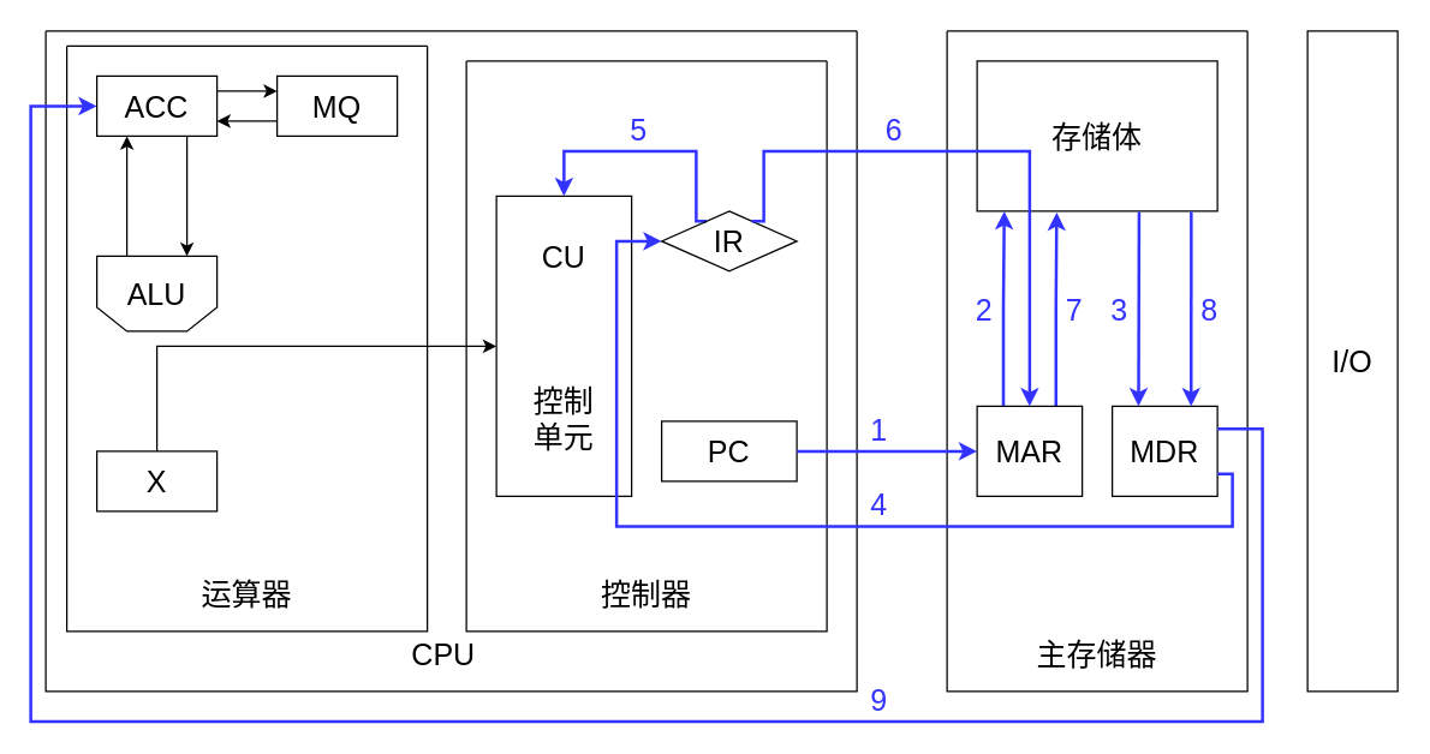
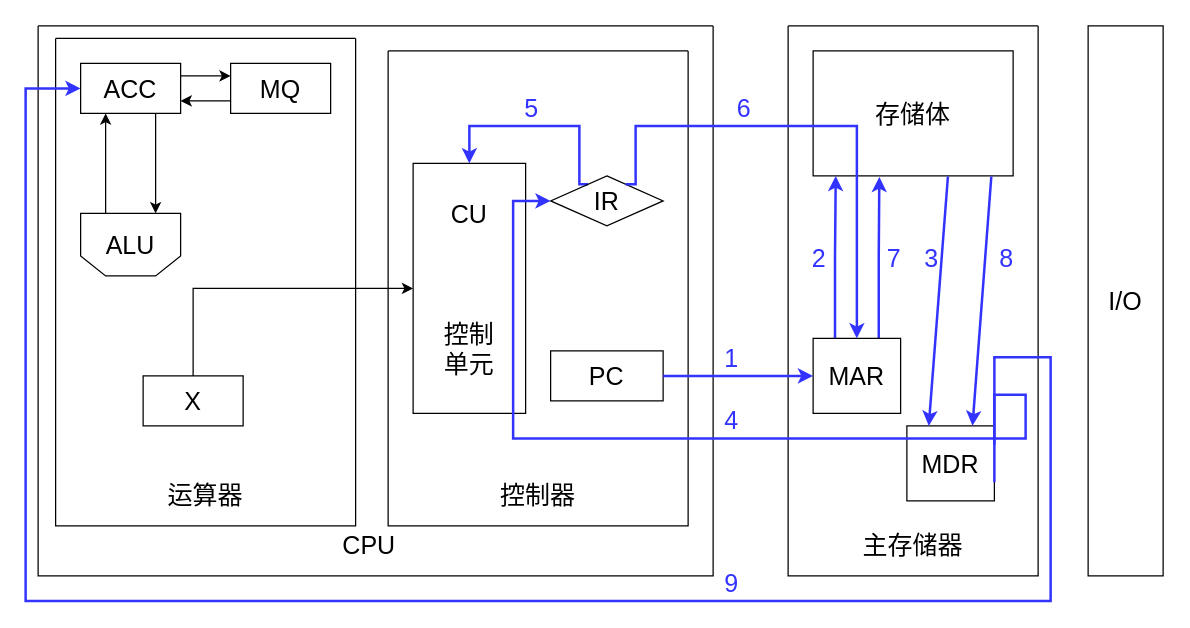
- <mxCell id="27" value="MDR" style="rounded=0;whiteSpace=wrap;html=1;fontSize=20;fillColor=none;" parent="22" vertex="1"><mxGeometry x="110" y="250" width="70" height="60" as="geometry" /></mxCell>
+ <mxCell id="27" value="MDR" style="rounded=0;whiteSpace=wrap;html=1;fontSize=20;fillColor=none;" parent="22" vertex="1"><mxGeometry x="95" y="320" width="70" height="60" as="geometry" /></mxCell>
- <mxCell id="12" value="&lt;font style=&quot;font-size: 20px;&quot;&gt;X&lt;/font&gt;" style="rounded=0;whiteSpace=wrap;html=1;" parent="3" vertex="1"><mxGeometry x="20" y="270" width="80" height="40" as="geometry" /></mxCell>
+ <mxCell id="12" value="&lt;font style=&quot;font-size: 20px;&quot;&gt;X&lt;/font&gt;" style="rounded=0;whiteSpace=wrap;html=1;" parent="3" vertex="1"><mxGeometry x="70" y="270" width="80" height="40" as="geometry" /></mxCell>
